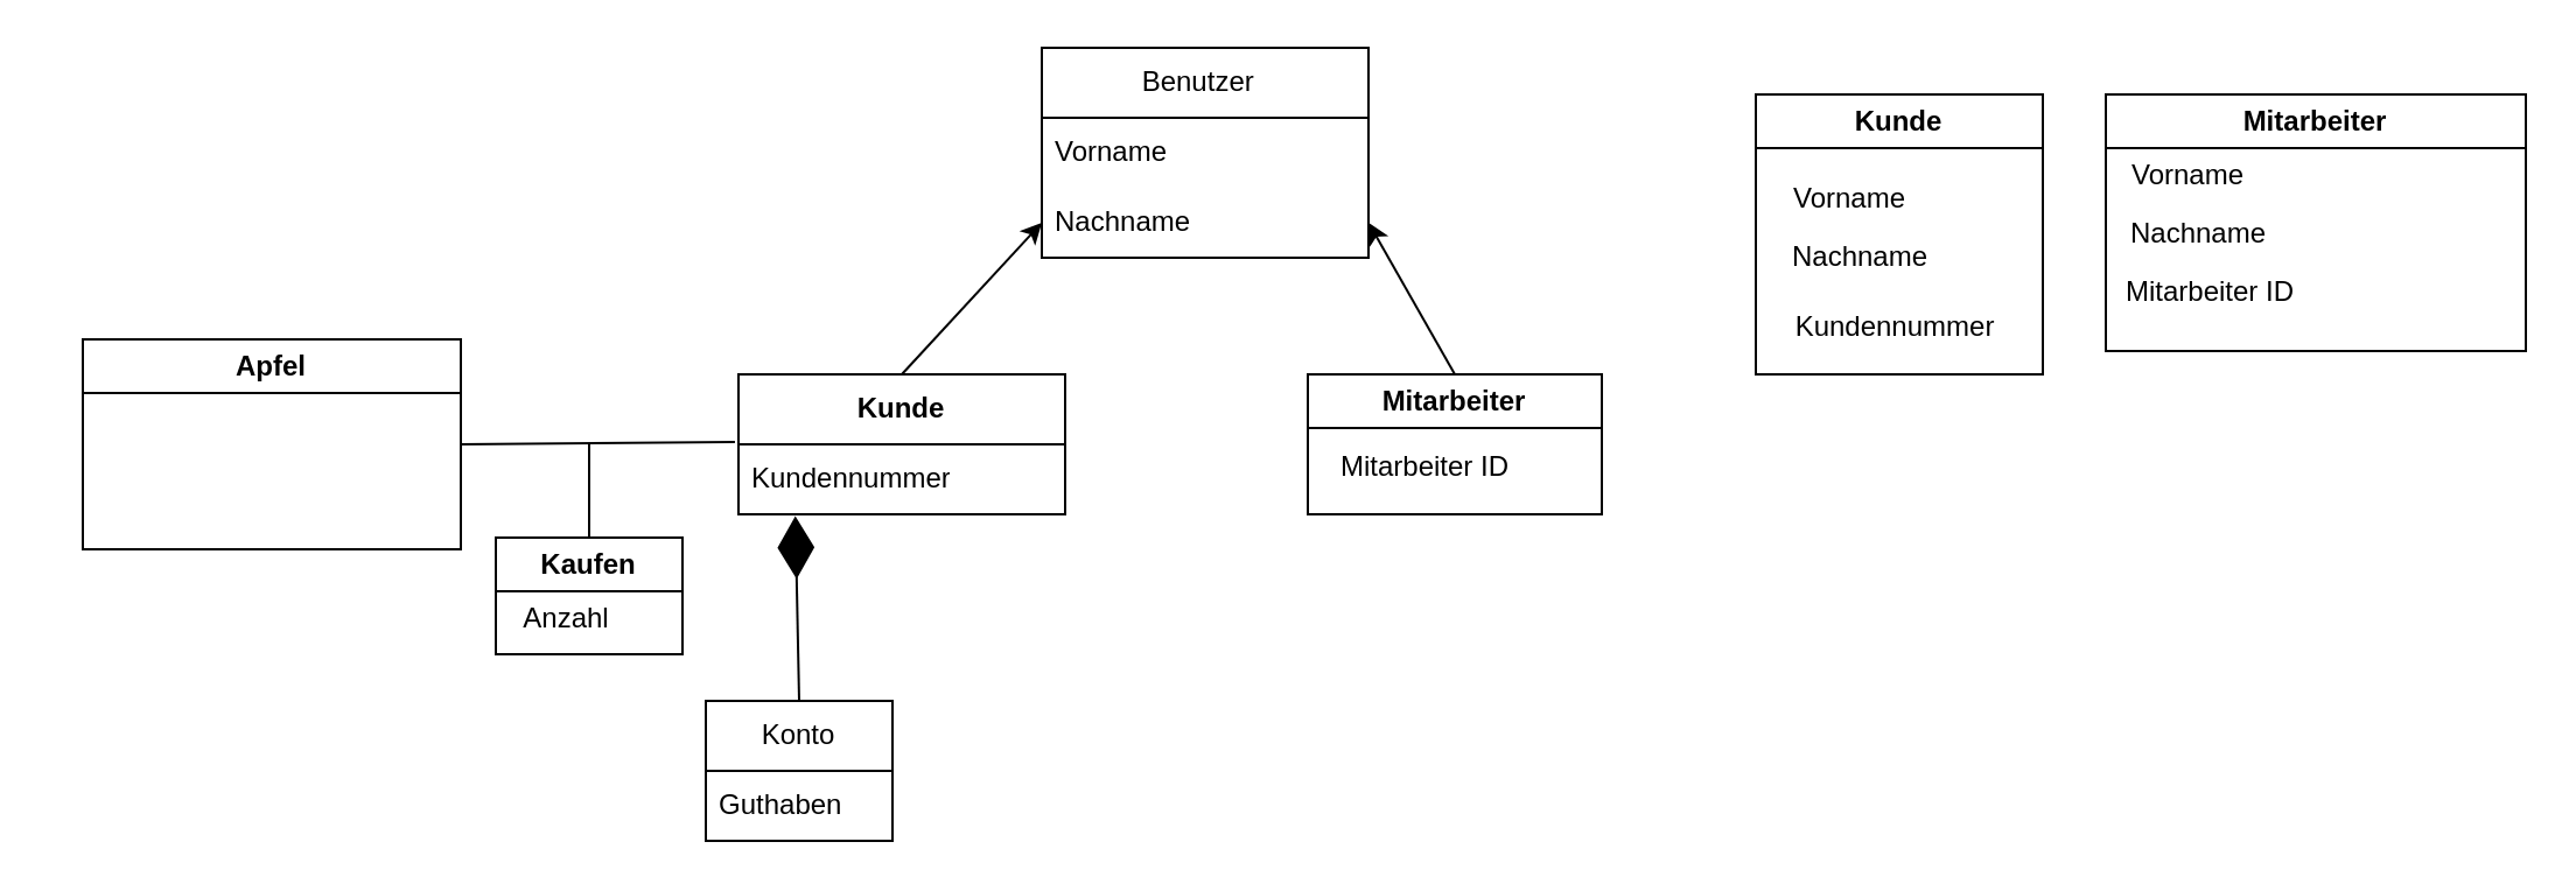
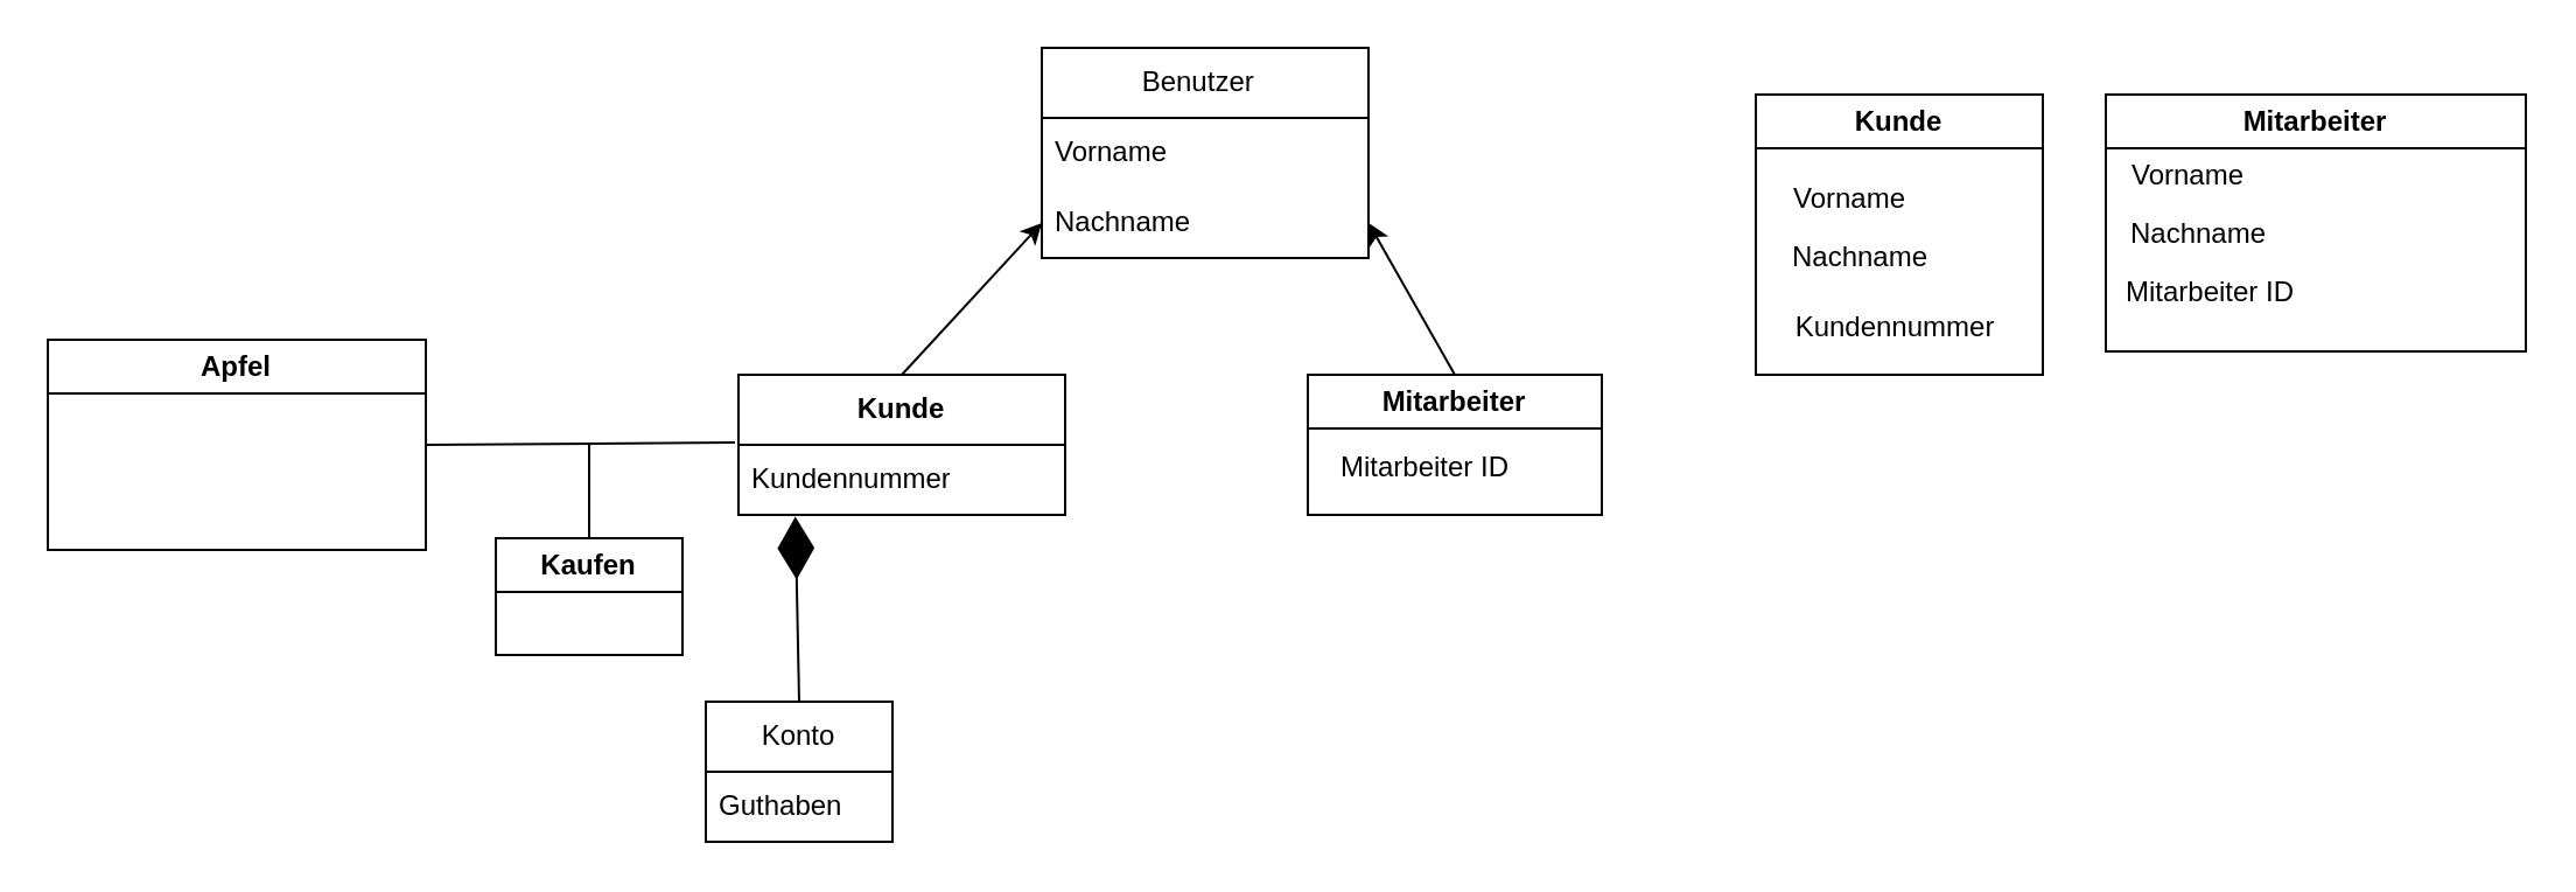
- <mxCell id="19" value="Apfel" style="swimlane;whiteSpace=wrap;html=1;" vertex="1" parent="1"><mxGeometry x="35" y="145" width="162" height="90" as="geometry" /></mxCell>
+ <mxCell id="19" value="Apfel" style="swimlane;whiteSpace=wrap;html=1;" vertex="1" parent="1"><mxGeometry x="20" y="145" width="162" height="90" as="geometry" /></mxCell>
- <mxCell id="21" value="Anzahl" style="text;html=1;align=center;verticalAlign=middle;resizable=0;points=[];autosize=1;strokeColor=none;fillColor=none;" vertex="1" parent="20"><mxGeometry y="20" width="60" height="30" as="geometry" /></mxCell>
